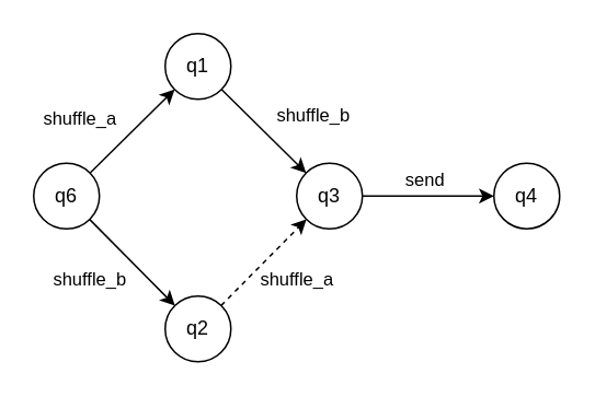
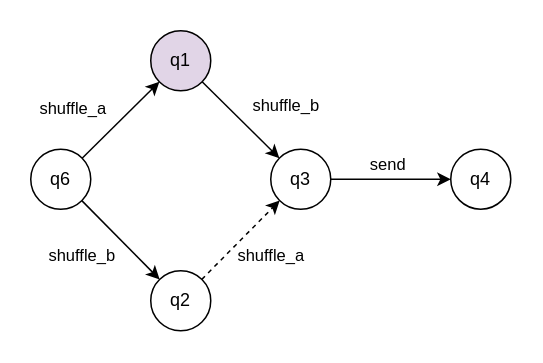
- <mxCell id="8" value="q1" style="ellipse;whiteSpace=wrap;html=1;aspect=fixed;" parent="1" vertex="1"><mxGeometry x="100" y="20" width="40" height="40" as="geometry" /></mxCell>
+ <mxCell id="8" value="q1" style="ellipse;whiteSpace=wrap;html=1;aspect=fixed;fillColor=#e1d5e7;" parent="1" vertex="1"><mxGeometry x="100" y="20" width="40" height="40" as="geometry" /></mxCell>
